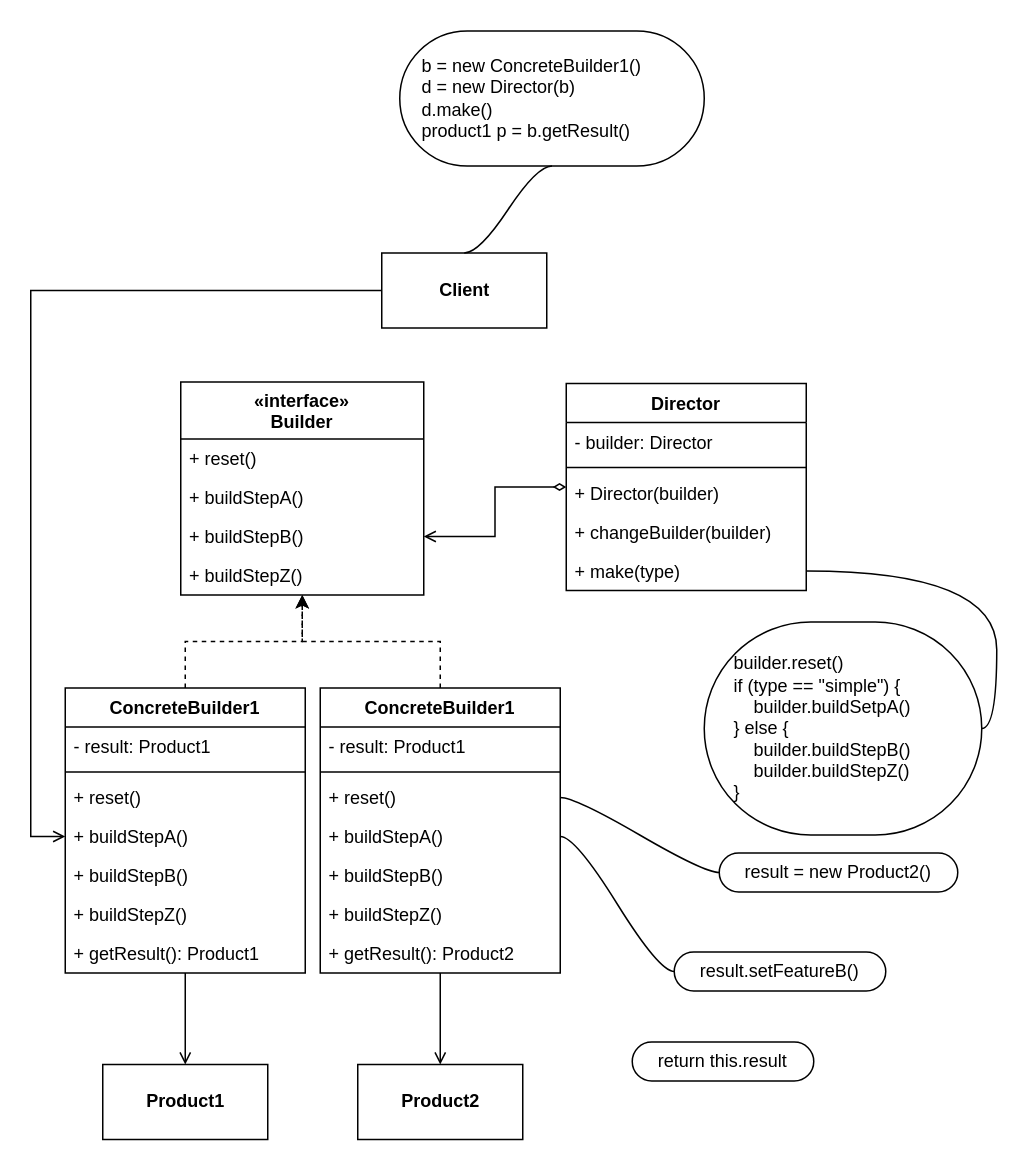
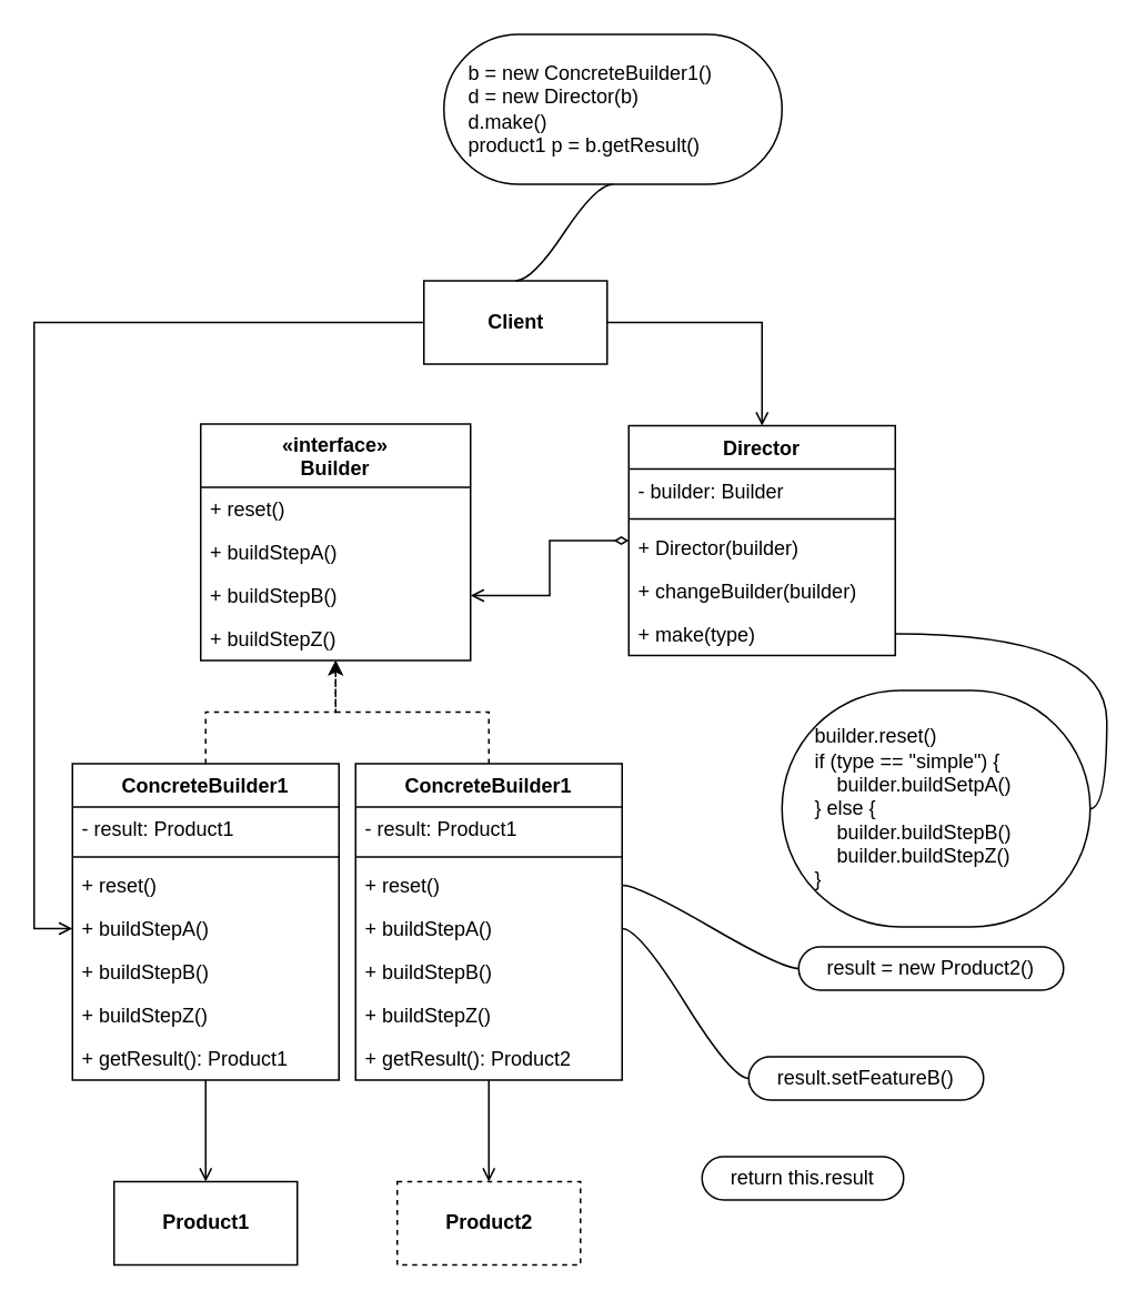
+ <mxCell id="37" style="edgeStyle=orthogonalEdgeStyle;rounded=0;html=1;exitX=1;exitY=0.5;exitDx=0;exitDy=0;entryX=0.5;entryY=0;entryDx=0;entryDy=0;startArrow=none;startFill=0;endArrow=open;endFill=0;" parent="1" source="38" target="30" edge="1"><mxGeometry relative="1" as="geometry" /></mxCell>
- <mxCell id="31" value="- builder: Director" style="text;strokeColor=none;fillColor=none;align=left;verticalAlign=top;spacingLeft=4;spacingRight=4;overflow=hidden;rotatable=0;points=[[0,0.5],[1,0.5]];portConstraint=eastwest;" parent="30" vertex="1"><mxGeometry y="26" width="160" height="26" as="geometry" /></mxCell>
+ <mxCell id="31" value="- builder: Builder" style="text;strokeColor=none;fillColor=none;align=left;verticalAlign=top;spacingLeft=4;spacingRight=4;overflow=hidden;rotatable=0;points=[[0,0.5],[1,0.5]];portConstraint=eastwest;" parent="30" vertex="1"><mxGeometry y="26" width="160" height="26" as="geometry" /></mxCell>
- <mxCell id="28" value="Product2" style="html=1;fontStyle=1" parent="1" vertex="1"><mxGeometry x="238" y="709" width="110" height="50" as="geometry" /></mxCell>
+ <mxCell id="28" value="Product2" style="html=1;fontStyle=1;dashed=1;" parent="1" vertex="1"><mxGeometry x="238" y="709" width="110" height="50" as="geometry" /></mxCell>
